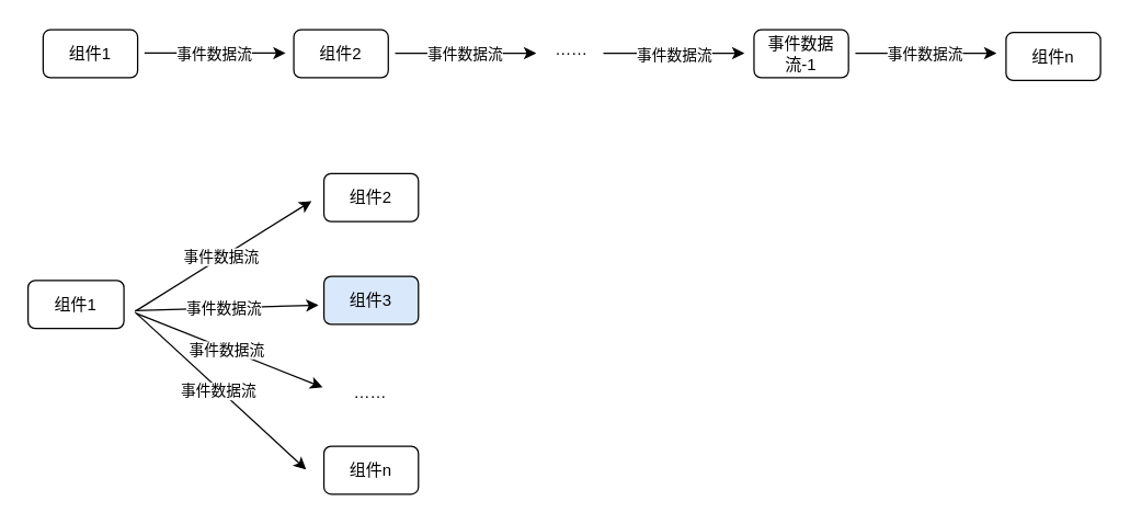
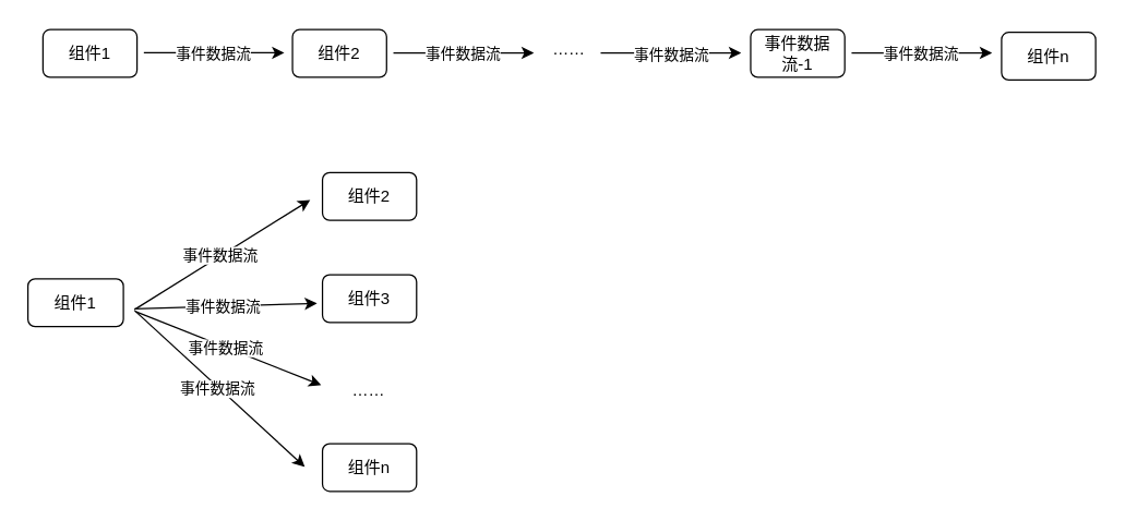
- <mxCell id="9" value="组件3" style="rounded=1;whiteSpace=wrap;html=1;fillColor=#dae8fc;" parent="1" vertex="1"><mxGeometry x="236" y="201" width="69" height="35" as="geometry" /></mxCell>
+ <mxCell id="9" value="组件3" style="rounded=1;whiteSpace=wrap;html=1;" parent="1" vertex="1"><mxGeometry x="236" y="201" width="69" height="35" as="geometry" /></mxCell>
